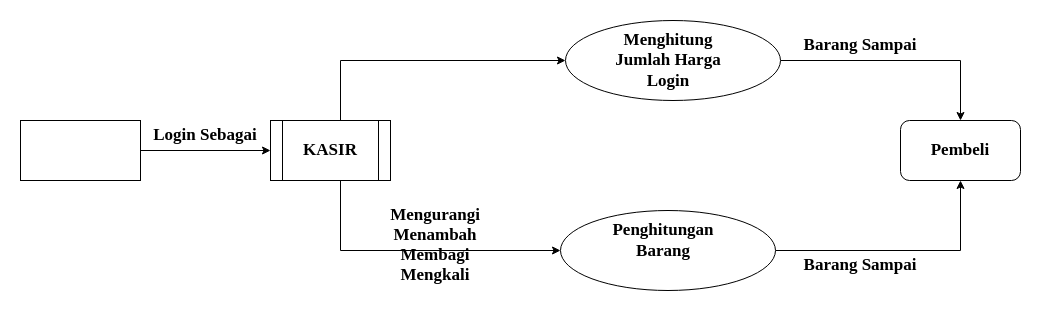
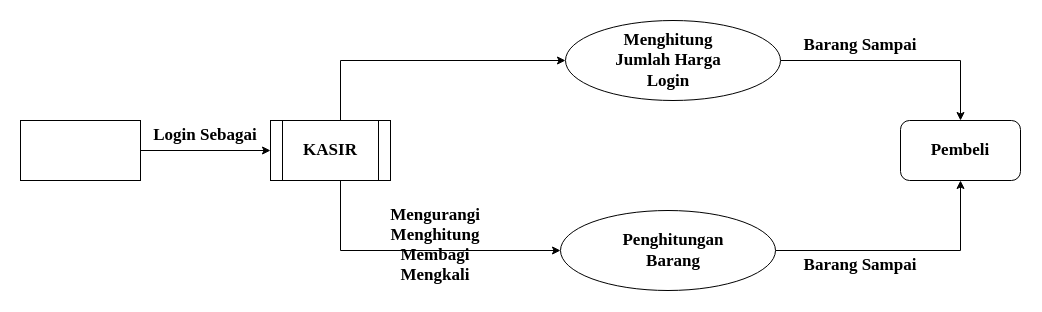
- <mxCell id="15" value="&lt;b&gt;&lt;font face=&quot;Times New Roman&quot; style=&quot;font-size: 17px&quot;&gt;Menambah&lt;/font&gt;&lt;/b&gt;" style="text;html=1;strokeColor=none;fillColor=none;align=center;verticalAlign=middle;whiteSpace=wrap;rounded=0;" vertex="1" parent="1"><mxGeometry x="380" y="220" width="110" height="30" as="geometry" /></mxCell>
+ <mxCell id="15" value="&lt;b&gt;&lt;font face=&quot;Times New Roman&quot; style=&quot;font-size: 17px&quot;&gt;Menghitung&lt;/font&gt;&lt;/b&gt;" style="text;html=1;strokeColor=none;fillColor=none;align=center;verticalAlign=middle;whiteSpace=wrap;rounded=0;" vertex="1" parent="1"><mxGeometry x="380" y="220" width="110" height="30" as="geometry" /></mxCell>
- <mxCell id="13" value="&lt;font face=&quot;Times New Roman&quot;&gt;&lt;span style=&quot;font-size: 17px&quot;&gt;&lt;b&gt;Penghitungan Barang&lt;/b&gt;&lt;/span&gt;&lt;/font&gt;" style="text;html=1;strokeColor=none;fillColor=none;align=center;verticalAlign=middle;whiteSpace=wrap;rounded=0;" vertex="1" parent="1"><mxGeometry x="602.5" y="225" width="120" height="30" as="geometry" /></mxCell>
+ <mxCell id="13" value="&lt;font face=&quot;Times New Roman&quot;&gt;&lt;span style=&quot;font-size: 17px&quot;&gt;&lt;b&gt;Penghitungan Barang&lt;/b&gt;&lt;/span&gt;&lt;/font&gt;" style="text;html=1;strokeColor=none;fillColor=none;align=center;verticalAlign=middle;whiteSpace=wrap;rounded=0;" vertex="1" parent="1"><mxGeometry x="612.5" y="235" width="120" height="30" as="geometry" /></mxCell>
